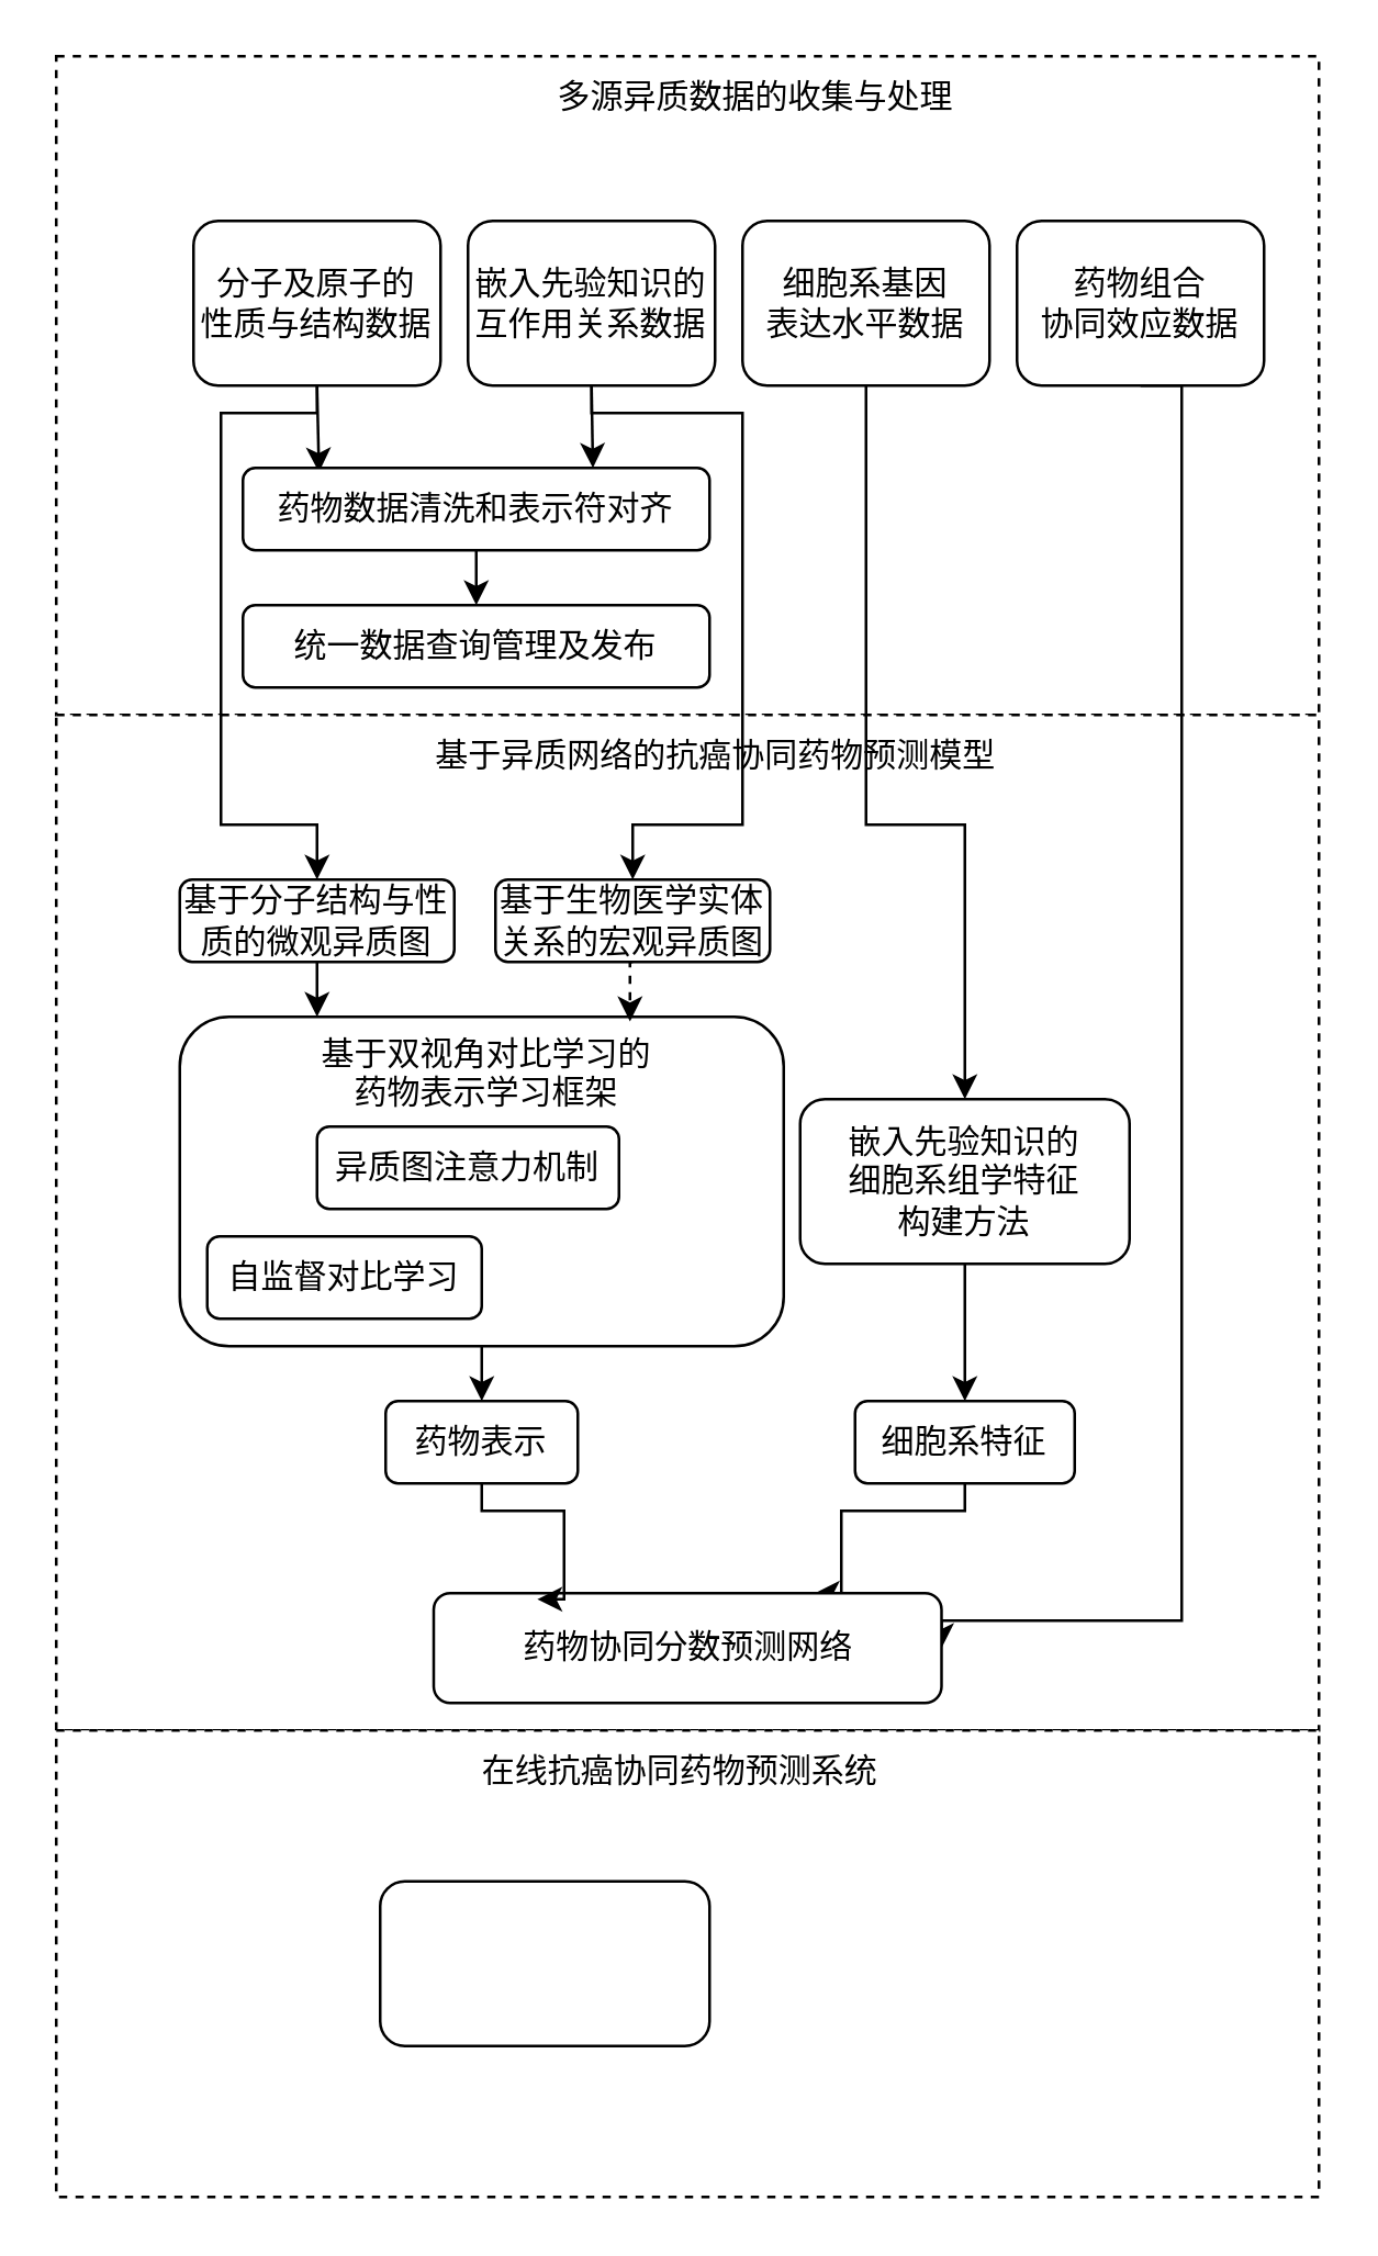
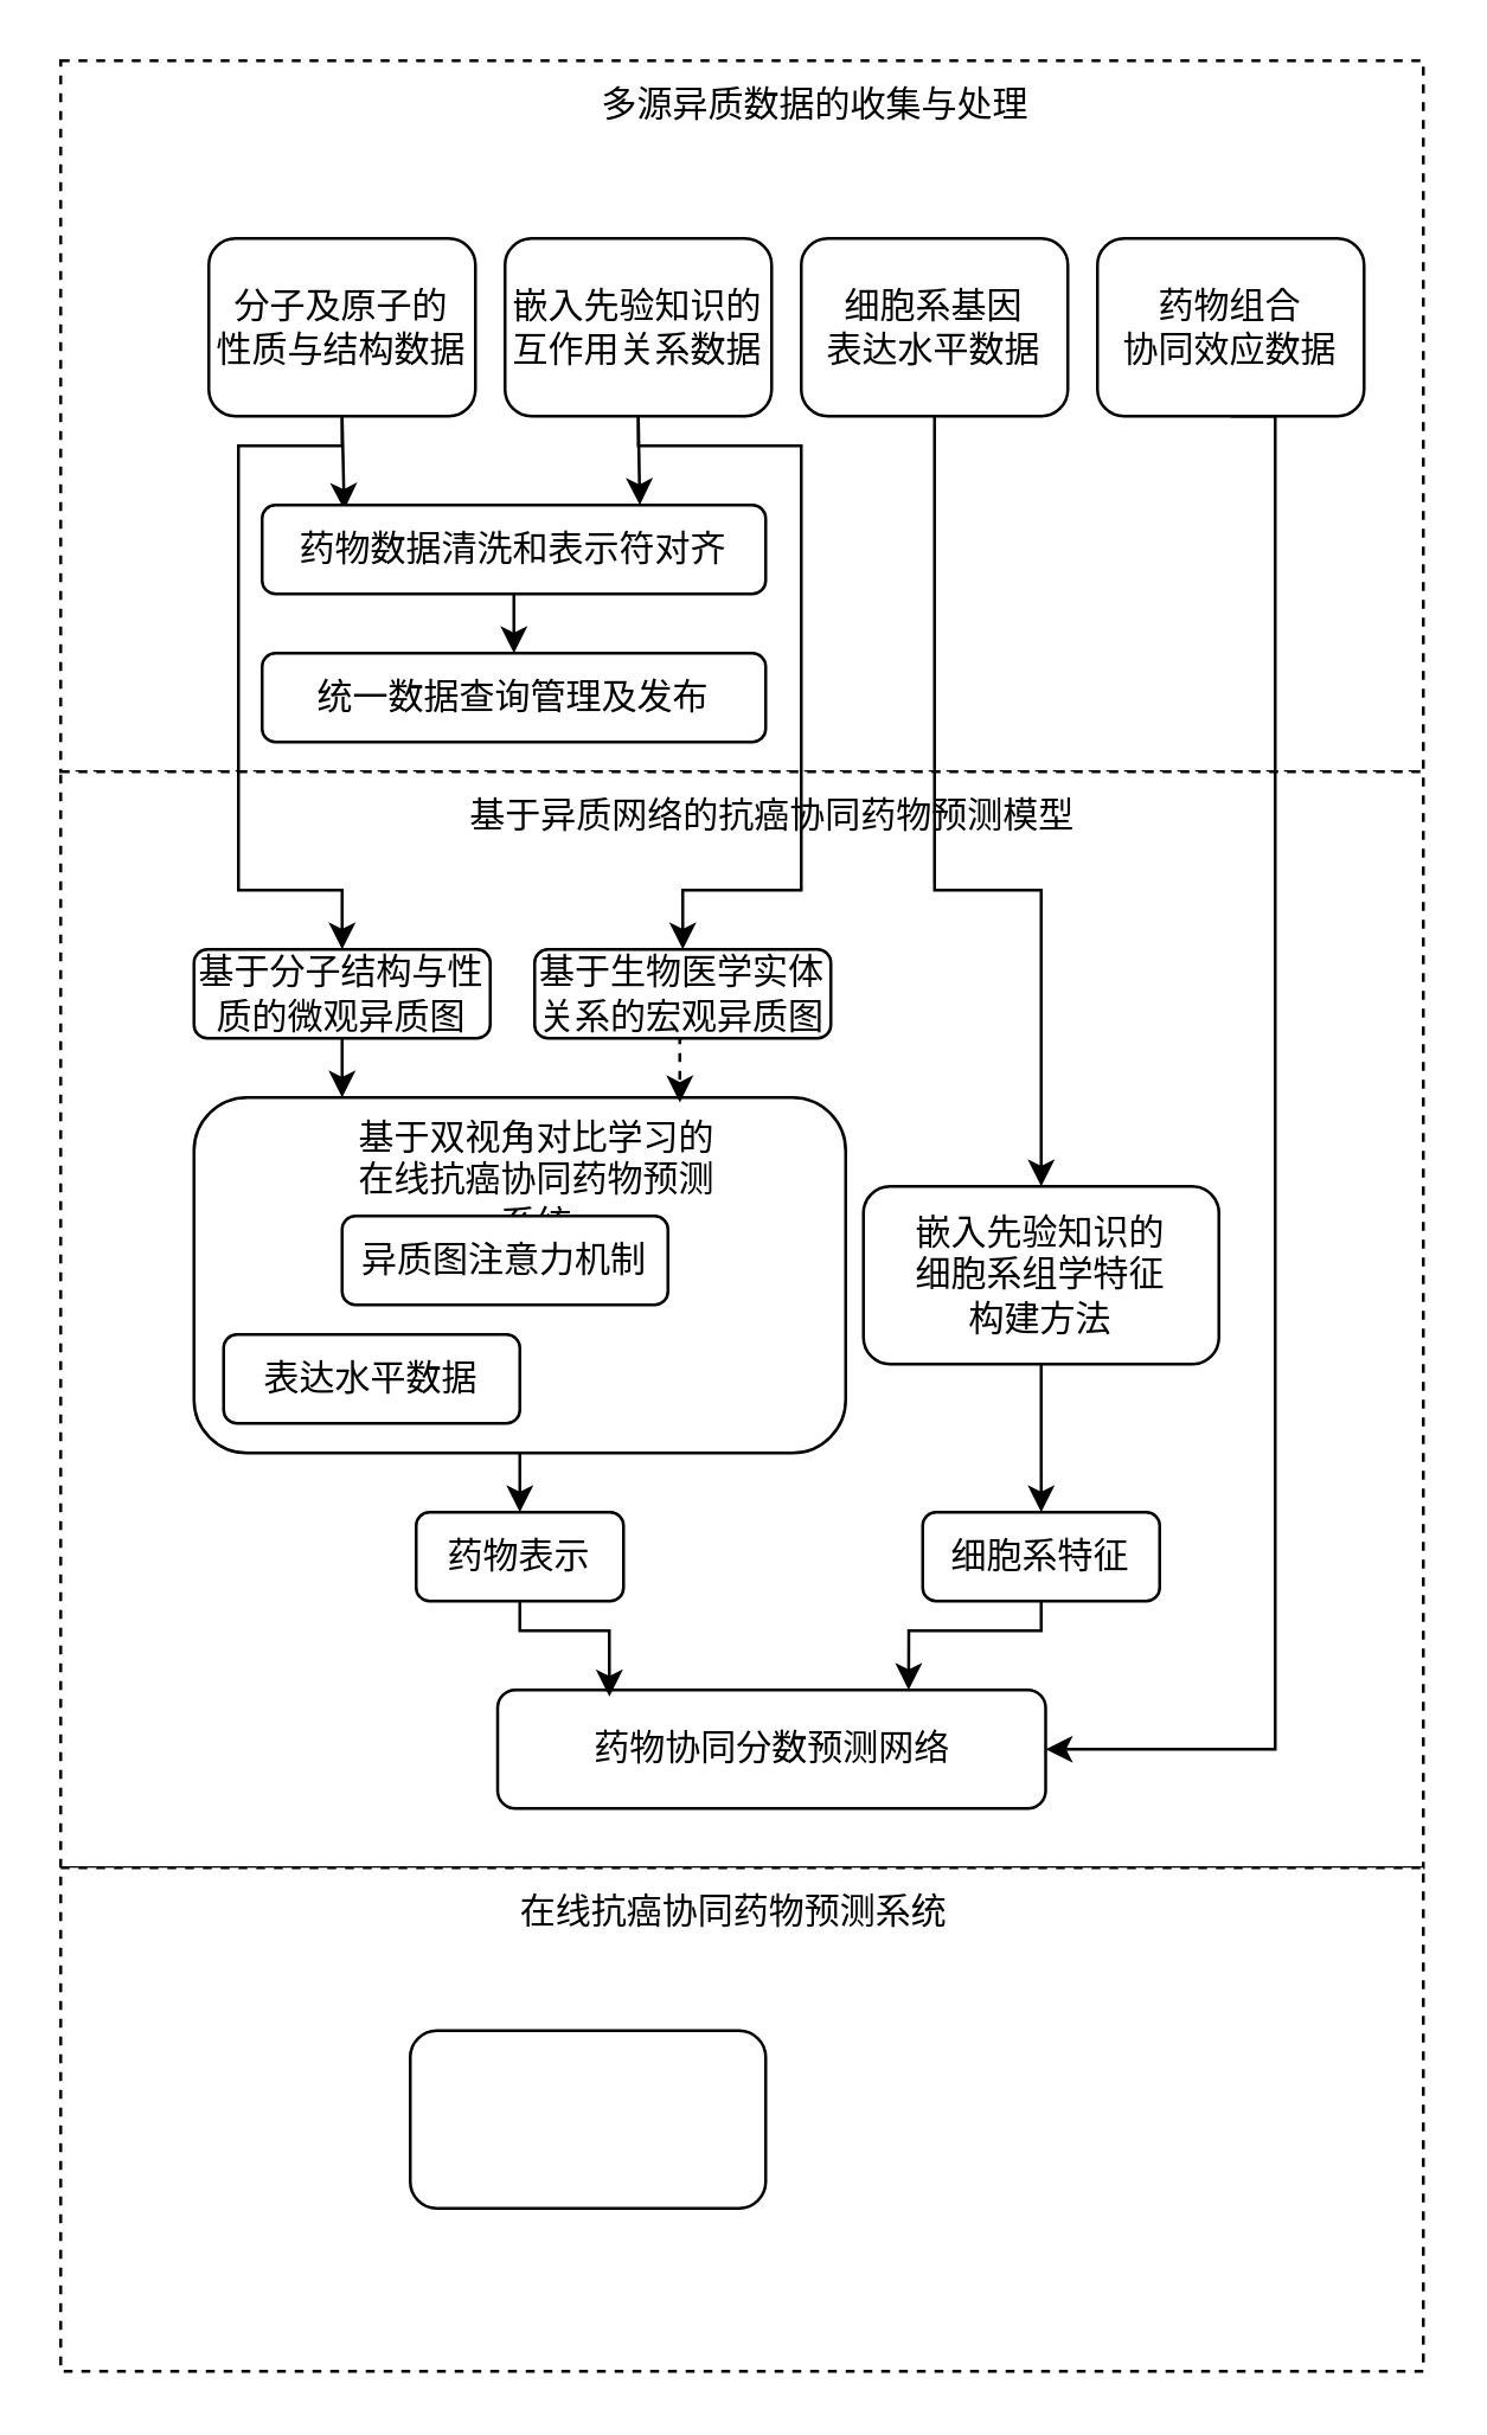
- <mxCell id="8" value="&lt;div style=&quot;text-align: center;&quot;&gt;基于双视角对比学习的&lt;/div&gt;&lt;div style=&quot;text-align: center;&quot;&gt;&lt;span style=&quot;&quot;&gt;药物表示学习框架&lt;/span&gt;&lt;br&gt;&lt;/div&gt;" style="text;whiteSpace=wrap;html=1;" vertex="1" parent="1"><mxGeometry x="115" y="370" width="130" height="40" as="geometry" /></mxCell>
+ <mxCell id="8" value="&lt;div style=&quot;text-align: center;&quot;&gt;基于双视角对比学习的&lt;/div&gt;&lt;div style=&quot;text-align: center;&quot;&gt;&lt;span style=&quot;&quot;&gt;在线抗癌协同药物预测系统&lt;/span&gt;&lt;br&gt;&lt;/div&gt;" style="text;whiteSpace=wrap;html=1;" vertex="1" parent="1"><mxGeometry x="115" y="370" width="130" height="40" as="geometry" /></mxCell>
- <mxCell id="13" value="自监督对比学习" style="rounded=1;whiteSpace=wrap;html=1;" vertex="1" parent="1"><mxGeometry x="75" y="450" width="100" height="30" as="geometry" /></mxCell>
+ <mxCell id="13" value="表达水平数据" style="rounded=1;whiteSpace=wrap;html=1;" vertex="1" parent="1"><mxGeometry x="75" y="450" width="100" height="30" as="geometry" /></mxCell>
- <mxCell id="33" value="药物协同分数预测网络" style="rounded=1;whiteSpace=wrap;html=1;" vertex="1" parent="1"><mxGeometry x="157.5" y="580" width="185" height="40" as="geometry" /></mxCell>
+ <mxCell id="33" value="药物协同分数预测网络" style="rounded=1;whiteSpace=wrap;html=1;" vertex="1" parent="1"><mxGeometry x="167.5" y="570" width="185" height="40" as="geometry" /></mxCell>
